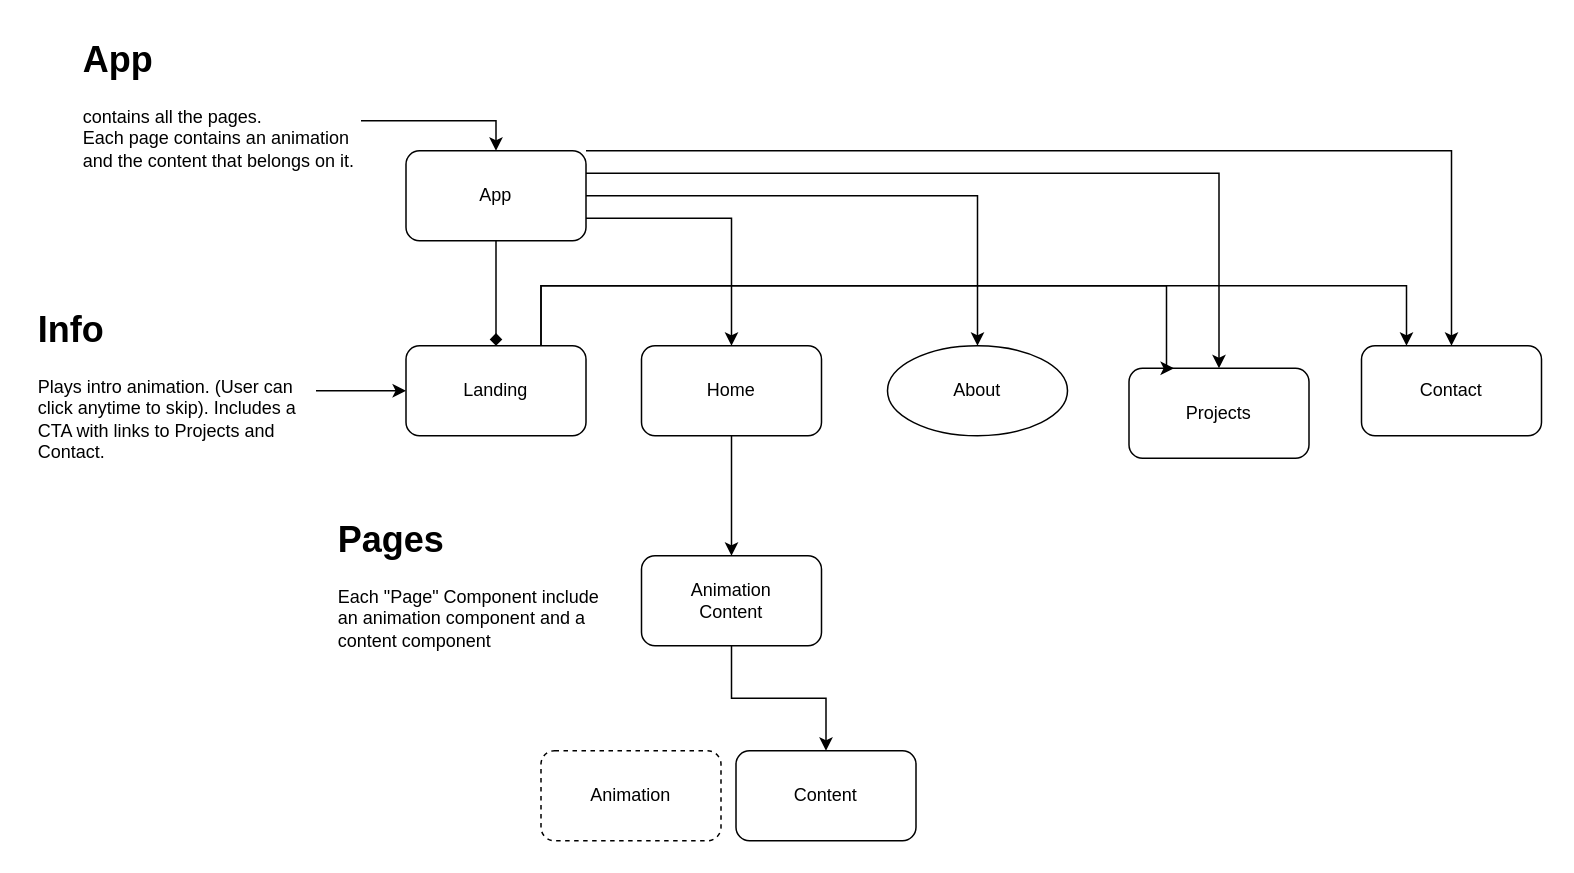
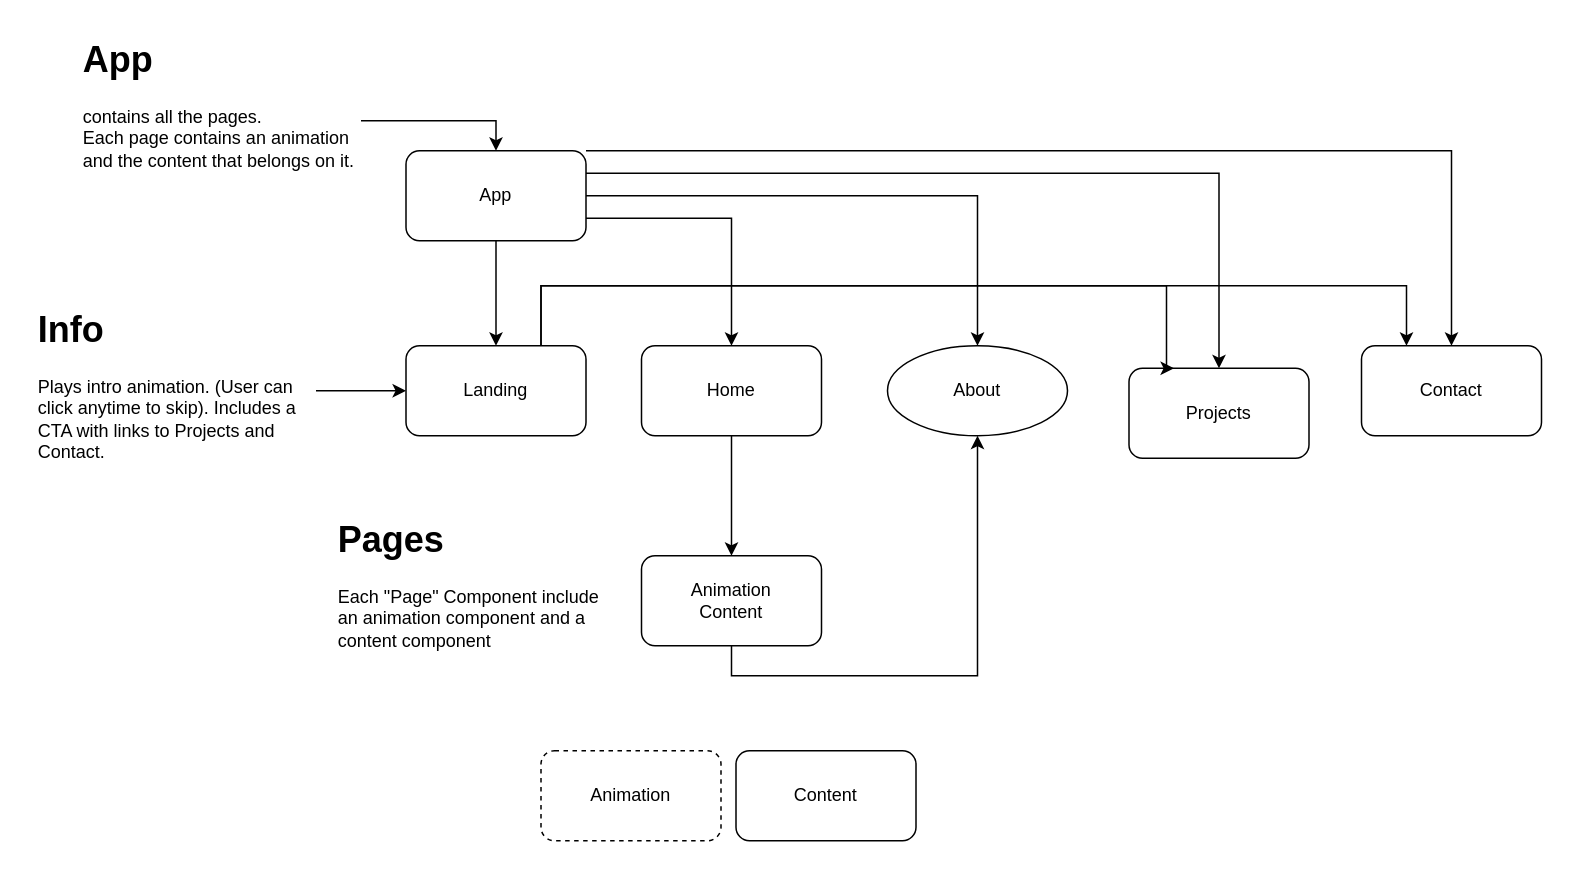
- <mxCell id="2" style="edgeStyle=orthogonalEdgeStyle;rounded=0;orthogonalLoop=1;jettySize=auto;html=1;entryX=0.5;entryY=0;entryDx=0;entryDy=0;endArrow=diamond;" edge="1" parent="1" source="7" target="15"><mxGeometry relative="1" as="geometry"><mxPoint x="630" y="210" as="targetPoint" /></mxGeometry></mxCell>
+ <mxCell id="2" style="edgeStyle=orthogonalEdgeStyle;rounded=0;orthogonalLoop=1;jettySize=auto;html=1;entryX=0.5;entryY=0;entryDx=0;entryDy=0;" edge="1" parent="1" source="7" target="15"><mxGeometry relative="1" as="geometry"><mxPoint x="630" y="210" as="targetPoint" /></mxGeometry></mxCell>
- <mxCell id="20" style="edgeStyle=orthogonalEdgeStyle;rounded=0;orthogonalLoop=1;jettySize=auto;html=1;exitX=0.5;exitY=1;exitDx=0;exitDy=0;entryX=0.5;entryY=0;entryDx=0;entryDy=0;" edge="1" parent="1" source="21" target="24"><mxGeometry relative="1" as="geometry" /></mxCell>
+ <mxCell id="20" style="edgeStyle=orthogonalEdgeStyle;rounded=0;orthogonalLoop=1;jettySize=auto;html=1;exitX=0.5;exitY=1;exitDx=0;exitDy=0;" edge="1" parent="1" source="21" target="10"><mxGeometry relative="1" as="geometry" /></mxCell>
